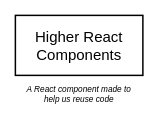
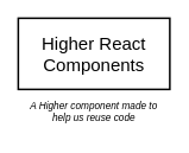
- <mxCell id="3" value="A React component made to help us reuse code" style="text;html=1;strokeColor=none;fillColor=none;align=center;verticalAlign=middle;whiteSpace=wrap;rounded=0;fontSize=11;fontColor=#000000;fontStyle=2" parent="1" vertex="1"><mxGeometry x="30" y="100" width="150" height="50" as="geometry" /></mxCell>
+ <mxCell id="3" value="A Higher component made to help us reuse code" style="text;html=1;strokeColor=none;fillColor=none;align=center;verticalAlign=middle;whiteSpace=wrap;rounded=0;fontSize=11;fontColor=#000000;fontStyle=2" parent="1" vertex="1"><mxGeometry x="30" y="100" width="150" height="50" as="geometry" /></mxCell>
